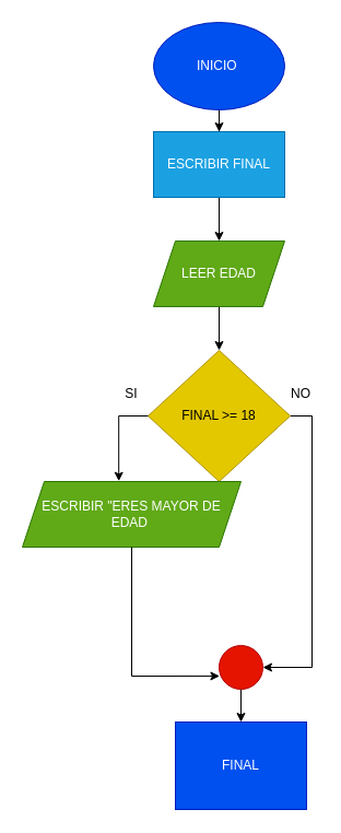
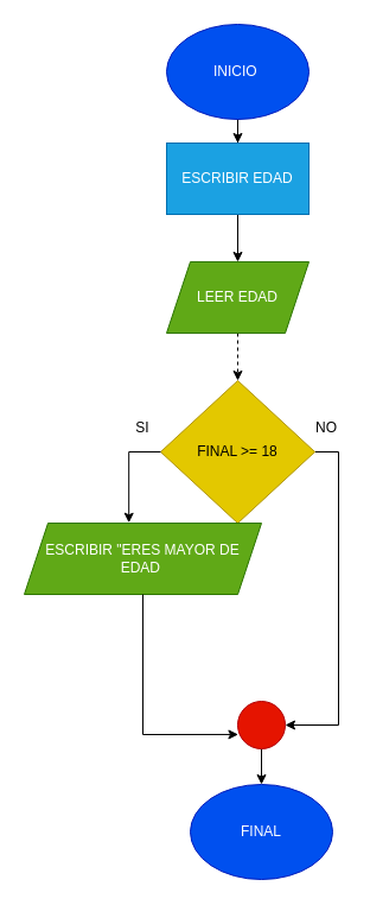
- <mxCell id="11" value="ESCRIBIR FINAL" style="rounded=0;whiteSpace=wrap;html=1;fillColor=#1ba1e2;fontColor=#ffffff;strokeColor=#006EAF;" vertex="1" parent="1"><mxGeometry x="140" y="120" width="120" height="60" as="geometry" /></mxCell>
+ <mxCell id="11" value="ESCRIBIR EDAD" style="rounded=0;whiteSpace=wrap;html=1;fillColor=#1ba1e2;fontColor=#ffffff;strokeColor=#006EAF;" vertex="1" parent="1"><mxGeometry x="140" y="120" width="120" height="60" as="geometry" /></mxCell>
- <mxCell id="5" value="" style="edgeStyle=orthogonalEdgeStyle;rounded=0;orthogonalLoop=1;jettySize=auto;html=1;" edge="1" parent="1" source="6" target="8"><mxGeometry relative="1" as="geometry" /></mxCell>
+ <mxCell id="5" value="" style="edgeStyle=orthogonalEdgeStyle;rounded=0;orthogonalLoop=1;jettySize=auto;html=1;dashed=1;" edge="1" parent="1" source="6" target="8"><mxGeometry relative="1" as="geometry" /></mxCell>
- <mxCell id="4" value="FINAL" style="whiteSpace=wrap;html=1;fillColor=#0050ef;fontColor=#ffffff;strokeColor=#001DBC;rounded=0;" vertex="1" parent="1"><mxGeometry x="160" y="660" width="120" height="80" as="geometry" /></mxCell>
+ <mxCell id="4" value="FINAL" style="ellipse;whiteSpace=wrap;html=1;fillColor=#0050ef;fontColor=#ffffff;strokeColor=#001DBC;" vertex="1" parent="1"><mxGeometry x="160" y="660" width="120" height="80" as="geometry" /></mxCell>
